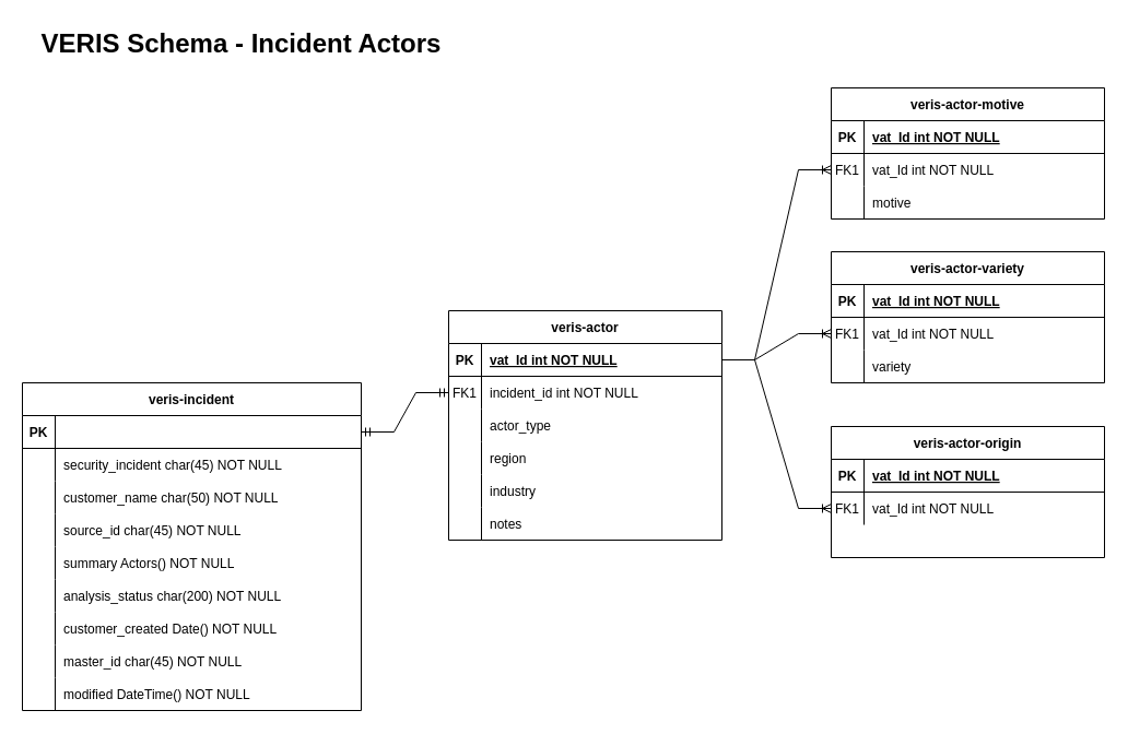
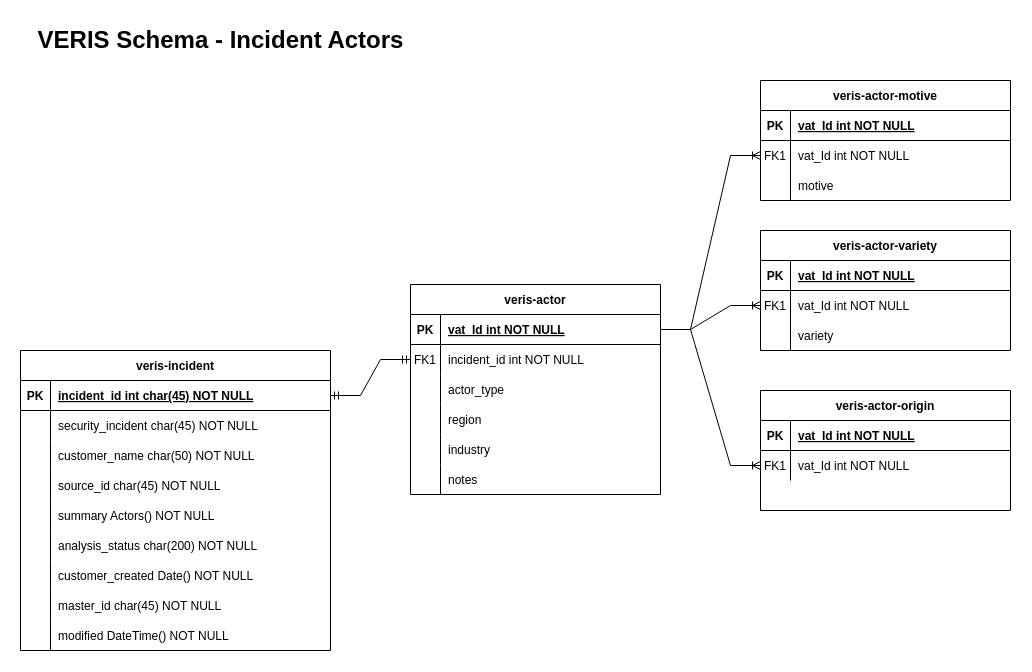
+ <mxCell id="5" value="incident_id int char(45) NOT NULL " style="shape=partialRectangle;overflow=hidden;connectable=0;fillColor=none;top=0;left=0;bottom=0;right=0;align=left;spacingLeft=6;fontStyle=5;" vertex="1" parent="3"><mxGeometry x="30" width="280" height="30" as="geometry"><mxRectangle width="280" height="30" as="alternateBounds" /></mxGeometry></mxCell>
